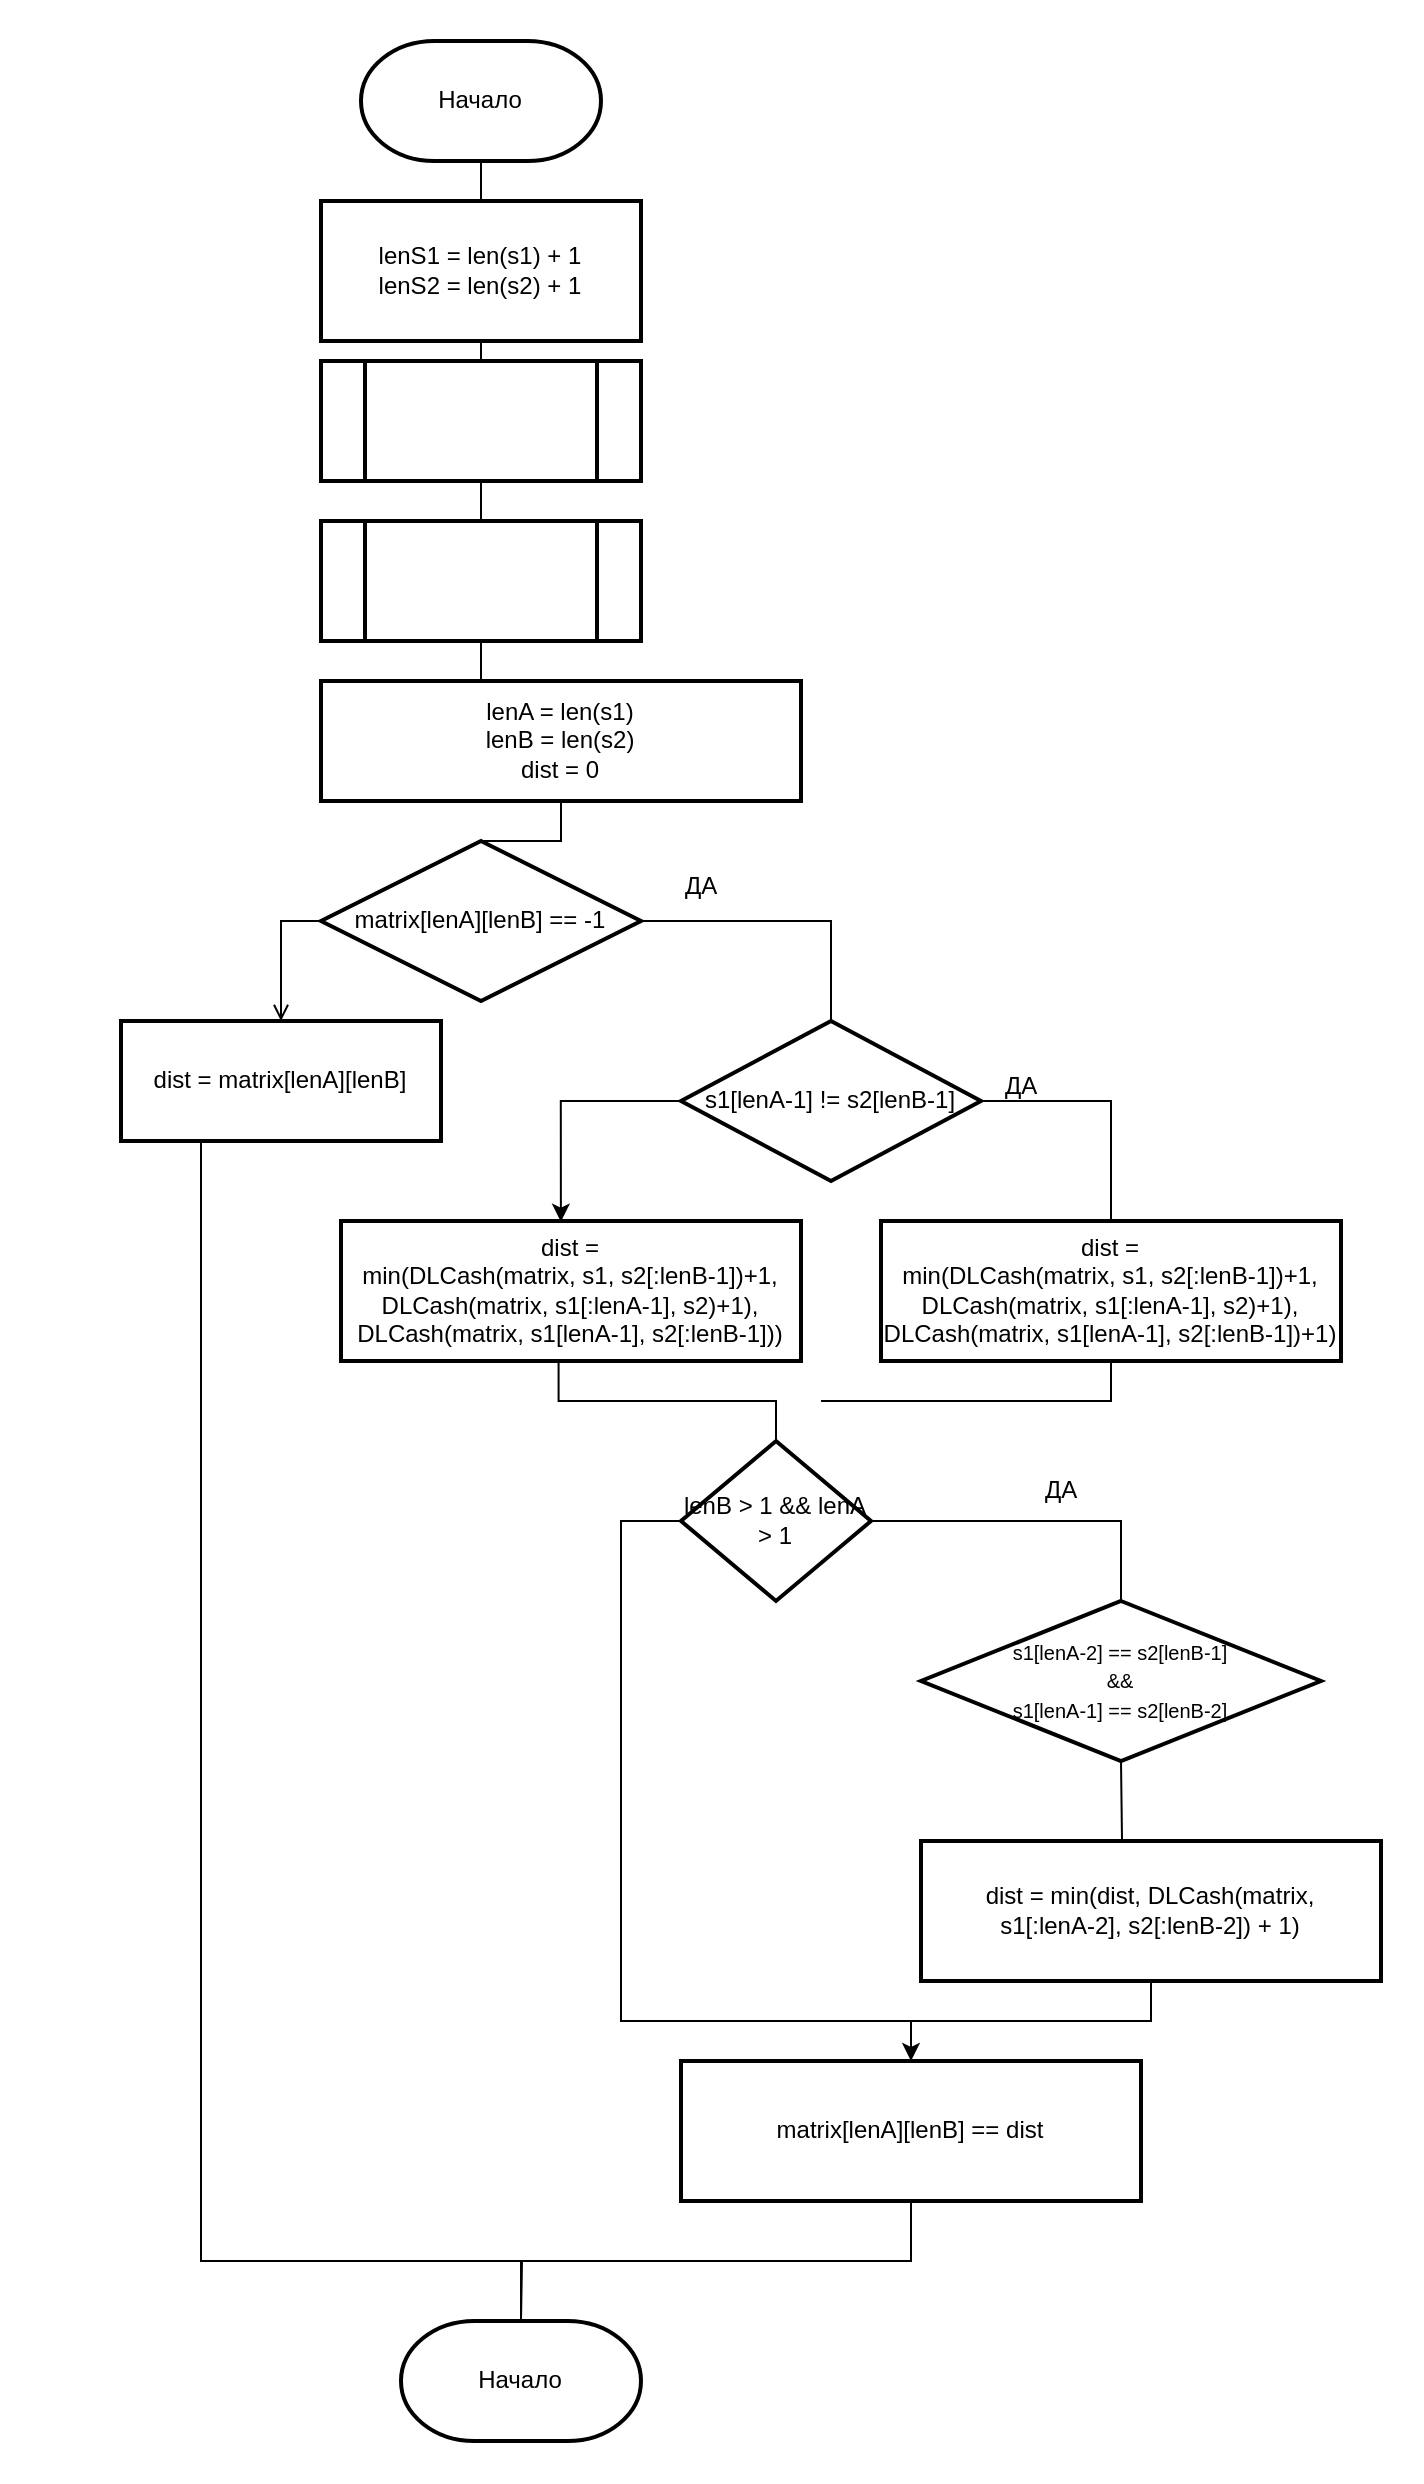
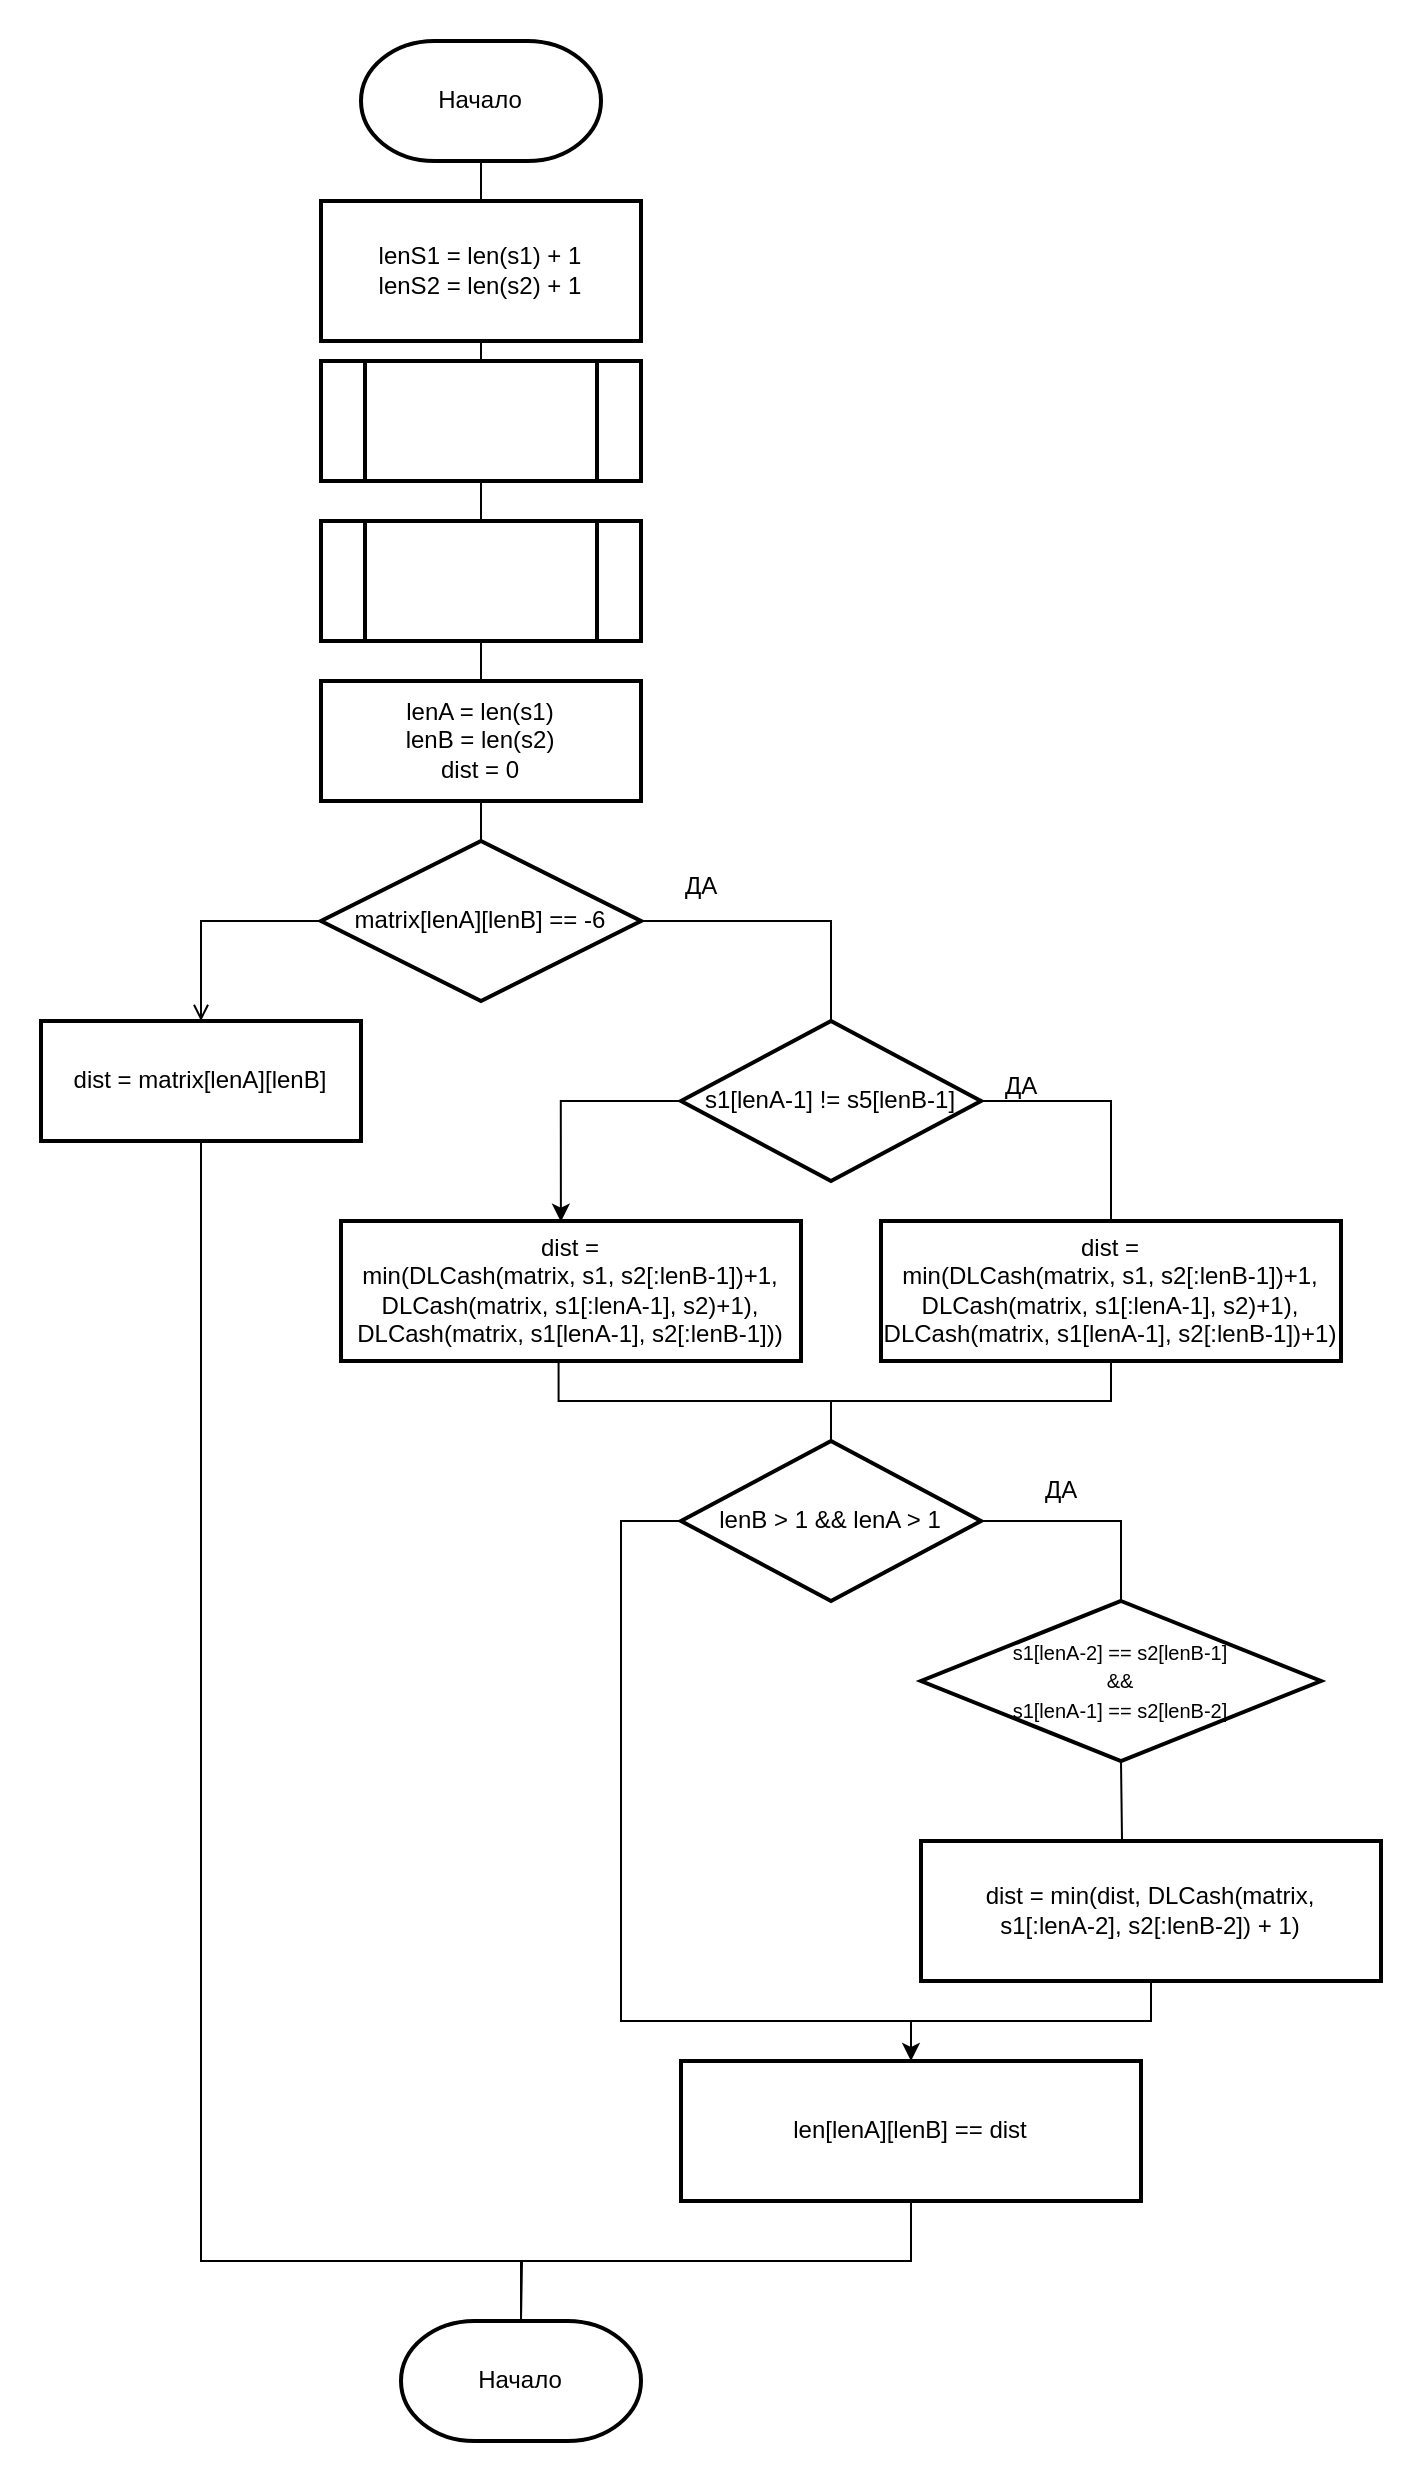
- <mxCell id="11" value="lenA = len(s1)&lt;br&gt;lenB = len(s2)&lt;br&gt;dist = 0" style="rounded=0;whiteSpace=wrap;html=1;strokeWidth=2;" parent="1" vertex="1"><mxGeometry x="160" y="340" width="240" height="60" as="geometry" /></mxCell>
+ <mxCell id="11" value="lenA = len(s1)&lt;br&gt;lenB = len(s2)&lt;br&gt;dist = 0" style="rounded=0;whiteSpace=wrap;html=1;strokeWidth=2;" parent="1" vertex="1"><mxGeometry x="160" y="340" width="160" height="60" as="geometry" /></mxCell>
- <mxCell id="13" value="matrix[lenA][lenB] == -1" style="rhombus;whiteSpace=wrap;html=1;strokeWidth=2;" parent="1" vertex="1"><mxGeometry x="160" y="420" width="160" height="80" as="geometry" /></mxCell>
+ <mxCell id="13" value="matrix[lenA][lenB] == -6" style="rhombus;whiteSpace=wrap;html=1;strokeWidth=2;" parent="1" vertex="1"><mxGeometry x="160" y="420" width="160" height="80" as="geometry" /></mxCell>
- <mxCell id="16" value="dist = matrix[lenA][lenB]" style="rounded=0;whiteSpace=wrap;html=1;strokeWidth=2;" parent="1" vertex="1"><mxGeometry x="60" y="510" width="160" height="60" as="geometry" /></mxCell>
+ <mxCell id="16" value="dist = matrix[lenA][lenB]" style="rounded=0;whiteSpace=wrap;html=1;strokeWidth=2;" parent="1" vertex="1"><mxGeometry x="20" y="510" width="160" height="60" as="geometry" /></mxCell>
- <mxCell id="20" value="s1[lenA-1] != s2[lenB-1]" style="rhombus;whiteSpace=wrap;html=1;strokeWidth=2;" parent="1" vertex="1"><mxGeometry x="340" y="510" width="150" height="80" as="geometry" /></mxCell>
+ <mxCell id="20" value="s1[lenA-1] != s5[lenB-1]" style="rhombus;whiteSpace=wrap;html=1;strokeWidth=2;" parent="1" vertex="1"><mxGeometry x="340" y="510" width="150" height="80" as="geometry" /></mxCell>
- <mxCell id="28" value="lenB &amp;gt; 1 &amp;amp;&amp;amp; lenA &amp;gt; 1" style="rhombus;whiteSpace=wrap;html=1;strokeWidth=2;" parent="1" vertex="1"><mxGeometry x="340" y="720" width="95" height="80" as="geometry" /></mxCell>
+ <mxCell id="28" value="lenB &amp;gt; 1 &amp;amp;&amp;amp; lenA &amp;gt; 1" style="rhombus;whiteSpace=wrap;html=1;strokeWidth=2;" parent="1" vertex="1"><mxGeometry x="340" y="720" width="150" height="80" as="geometry" /></mxCell>
- <mxCell id="35" value="matrix[lenA][lenB] == dist" style="rounded=0;whiteSpace=wrap;html=1;strokeWidth=2;" parent="1" vertex="1"><mxGeometry x="340" y="1030" width="230" height="70" as="geometry" /></mxCell>
+ <mxCell id="35" value="len[lenA][lenB] == dist" style="rounded=0;whiteSpace=wrap;html=1;strokeWidth=2;" parent="1" vertex="1"><mxGeometry x="340" y="1030" width="230" height="70" as="geometry" /></mxCell>
